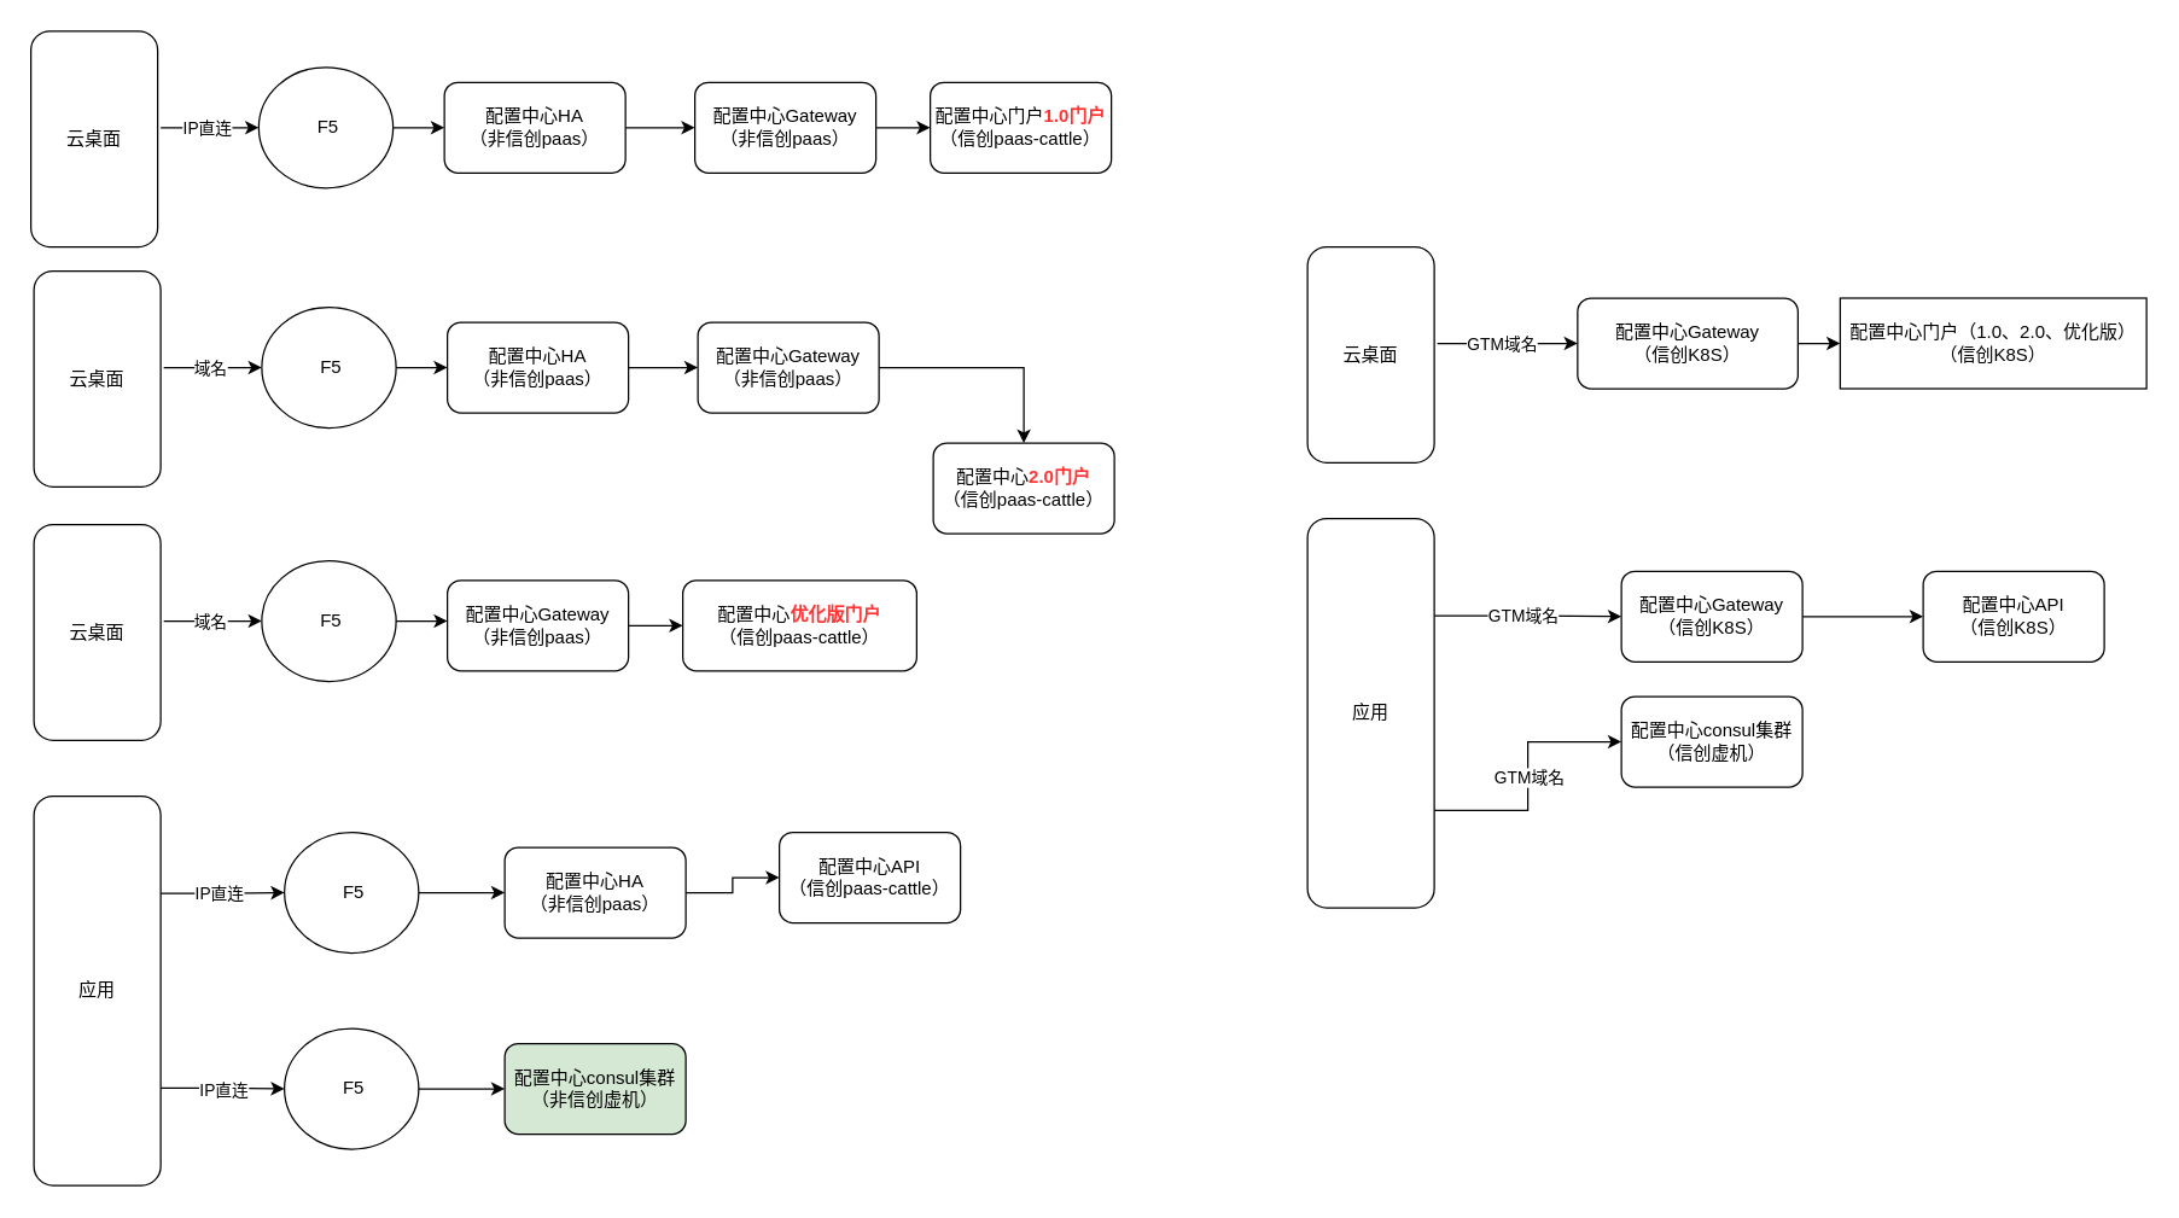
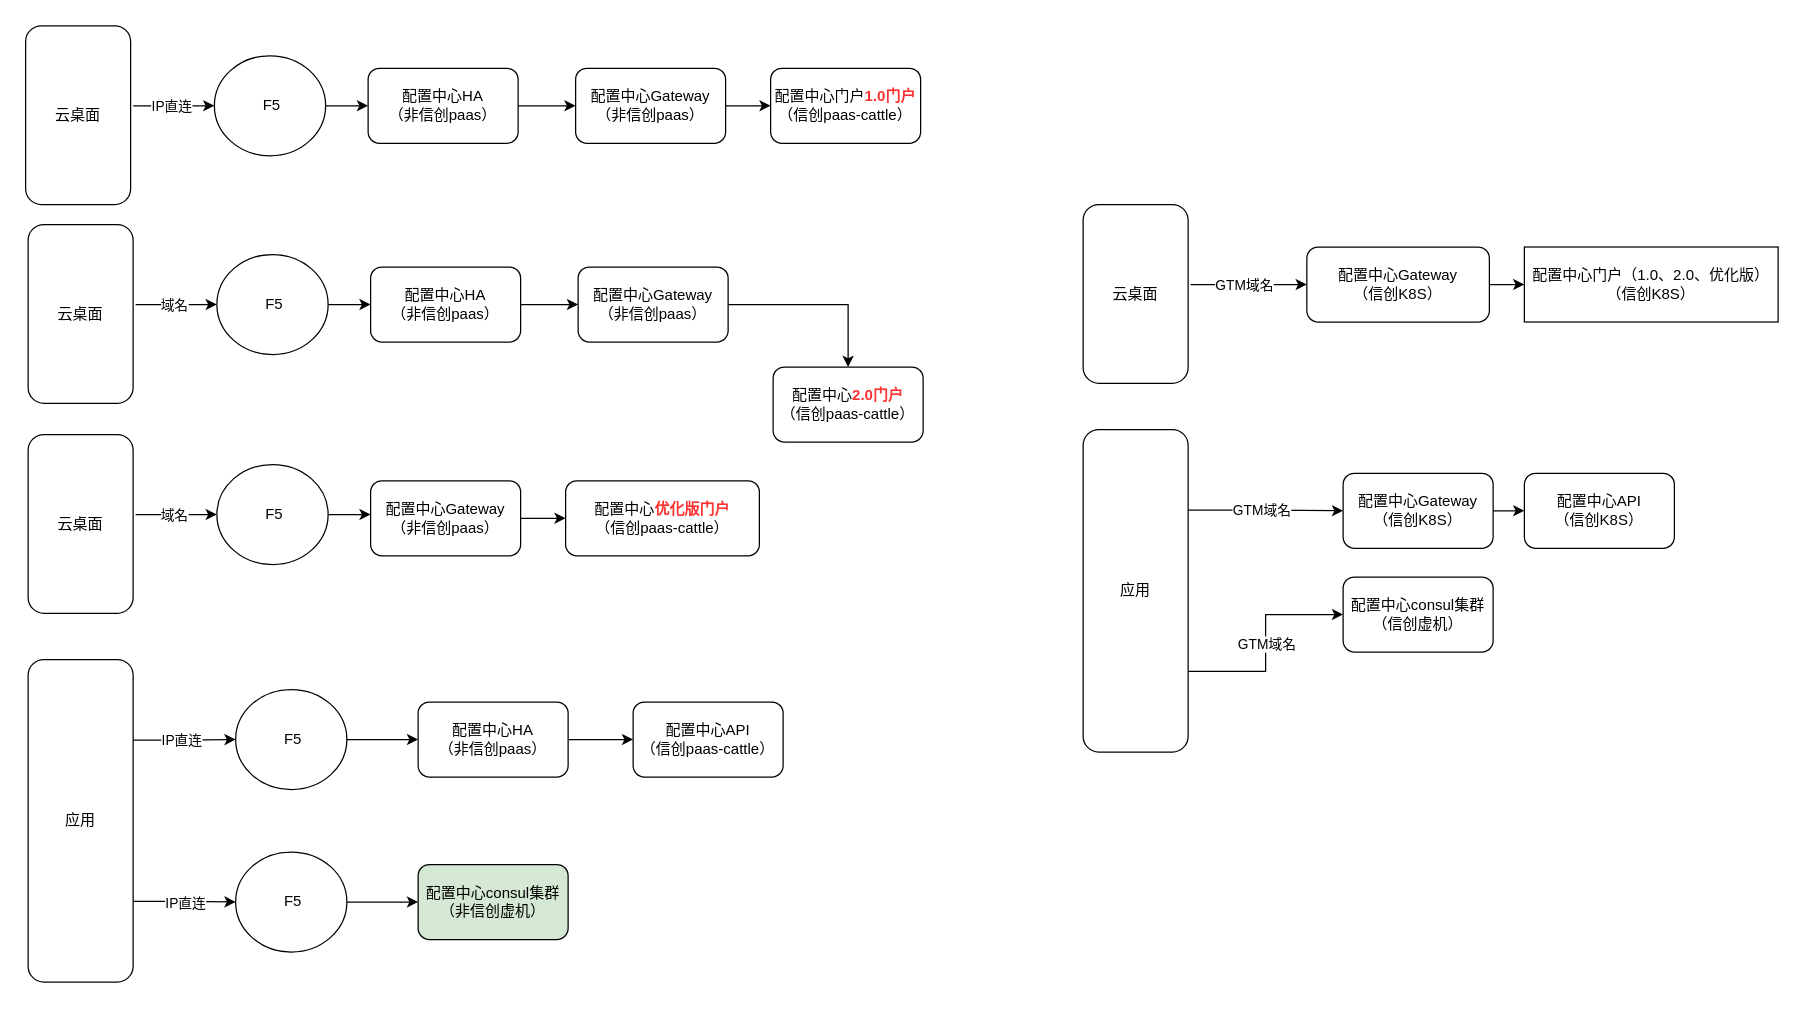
- <mxCell id="21" value="配置中心API&lt;div&gt;（信创K8S）&lt;/div&gt;" style="whiteSpace=wrap;html=1;rounded=1;" vertex="1" parent="1"><mxGeometry x="1274" y="378" width="120" height="60" as="geometry" /></mxCell>
+ <mxCell id="21" value="配置中心API&lt;div&gt;（信创K8S）&lt;/div&gt;" style="whiteSpace=wrap;html=1;rounded=1;" vertex="1" parent="1"><mxGeometry x="1219" y="378" width="120" height="60" as="geometry" /></mxCell>
- <mxCell id="22" value="配置中心API&lt;div&gt;（信创paas-cattle）&lt;/div&gt;" style="whiteSpace=wrap;html=1;rounded=1;" vertex="1" parent="1"><mxGeometry x="516" y="551" width="120" height="60" as="geometry" /></mxCell>
+ <mxCell id="22" value="配置中心API&lt;div&gt;（信创paas-cattle）&lt;/div&gt;" style="whiteSpace=wrap;html=1;rounded=1;" vertex="1" parent="1"><mxGeometry x="506" y="561" width="120" height="60" as="geometry" /></mxCell>
